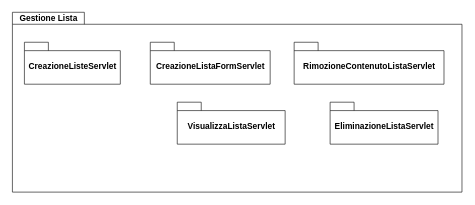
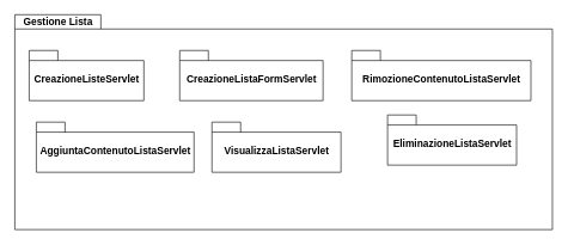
+ <mxCell id="7" value="AggiuntaContenutoListaServlet" style="shape=folder;fontStyle=1;spacingTop=10;tabWidth=40;tabHeight=14;tabPosition=left;html=1;fontSize=14;" vertex="1" parent="1"><mxGeometry x="50" y="170" width="220" height="70" as="geometry" /></mxCell>
- <mxCell id="6" value="EliminazioneListaServlet" style="shape=folder;fontStyle=1;spacingTop=10;tabWidth=40;tabHeight=14;tabPosition=left;html=1;fontSize=14;" vertex="1" parent="1"><mxGeometry x="550" y="170" width="180" height="70" as="geometry" /></mxCell>
+ <mxCell id="6" value="EliminazioneListaServlet" style="shape=folder;fontStyle=1;spacingTop=10;tabWidth=40;tabHeight=14;tabPosition=left;html=1;fontSize=14;" vertex="1" parent="1"><mxGeometry x="540" y="160" width="180" height="70" as="geometry" /></mxCell>
